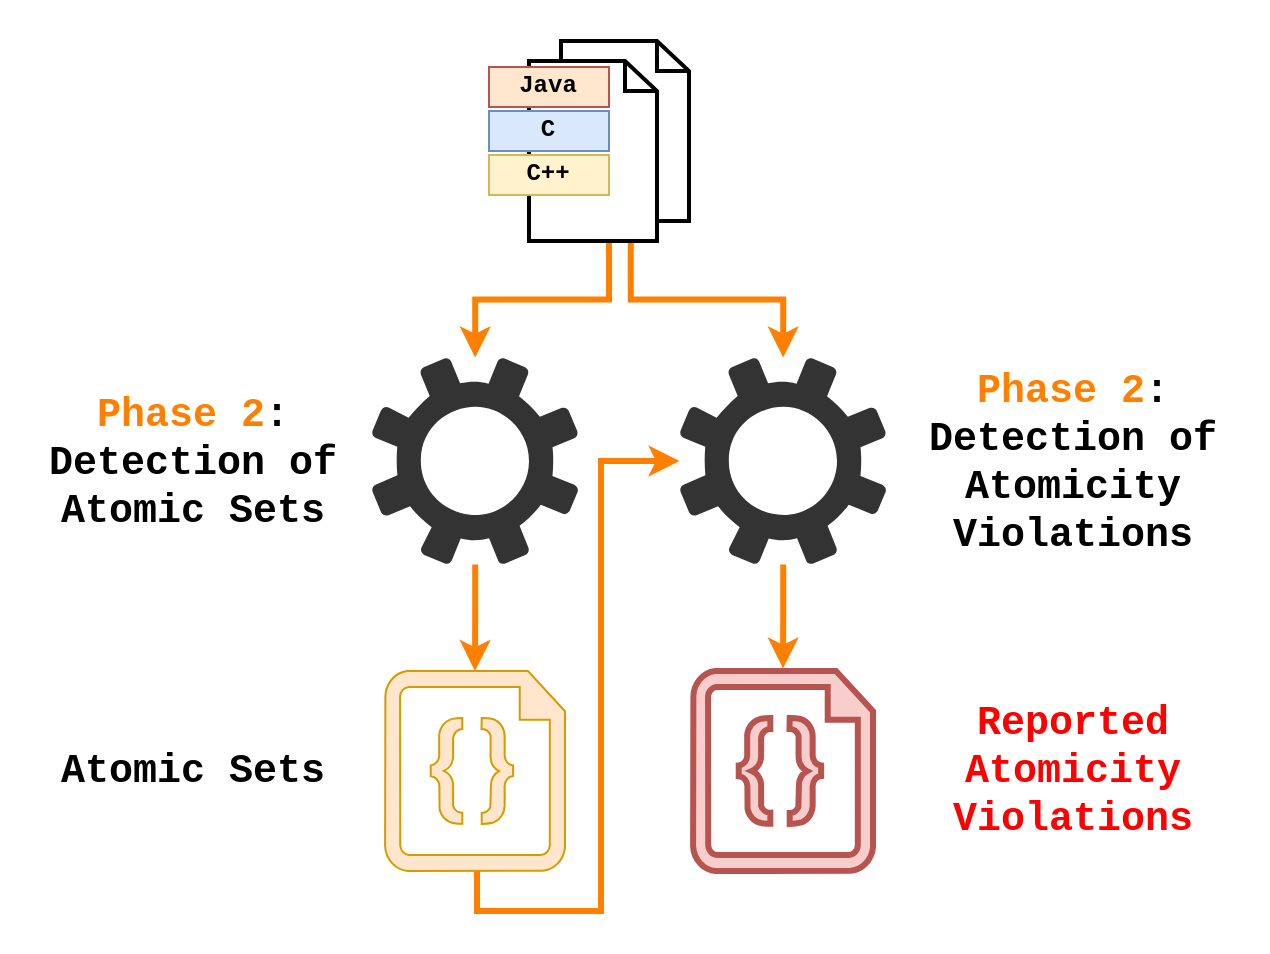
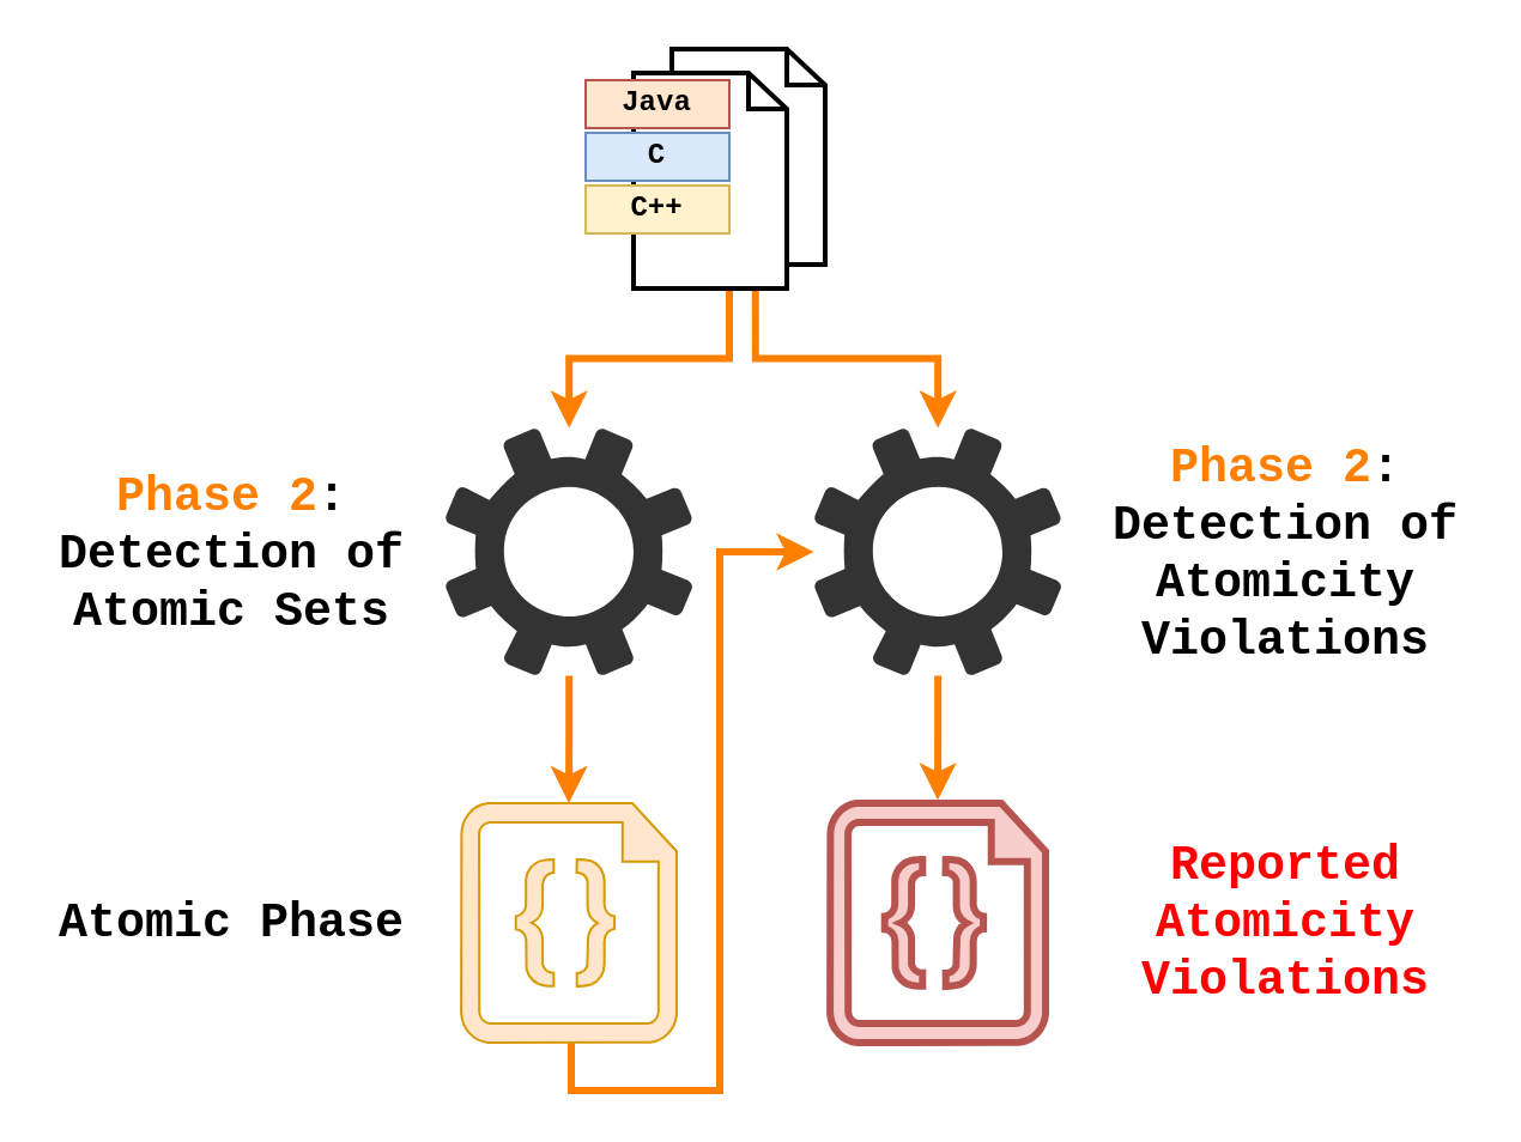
- <mxCell id="4" value="Atomic Sets" style="text;html=1;strokeColor=none;fillColor=none;align=center;verticalAlign=middle;whiteSpace=wrap;rounded=0;fontSize=20;fontFamily=Courier New;fontStyle=1" parent="1" vertex="1"><mxGeometry x="20" y="375" width="153" height="20" as="geometry" /></mxCell>
+ <mxCell id="4" value="Atomic Phase" style="text;html=1;strokeColor=none;fillColor=none;align=center;verticalAlign=middle;whiteSpace=wrap;rounded=0;fontSize=20;fontFamily=Courier New;fontStyle=1" parent="1" vertex="1"><mxGeometry x="20" y="375" width="153" height="20" as="geometry" /></mxCell>
